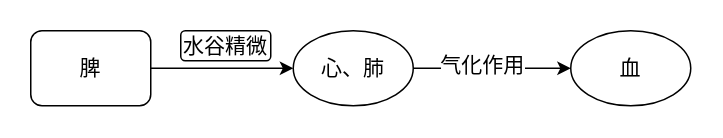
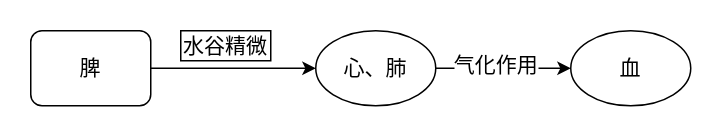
- <mxCell id="7" value="水谷精微" style="rounded=1;whiteSpace=wrap;html=1;fontSize=14;" vertex="1" parent="1"><mxGeometry x="120" y="20" width="60" height="20" as="geometry" /></mxCell>
+ <mxCell id="7" value="水谷精微" style="whiteSpace=wrap;html=1;fontSize=14;rounded=0;" vertex="1" parent="1"><mxGeometry x="120" y="20" width="60" height="20" as="geometry" /></mxCell>
- <mxCell id="6" value="心、肺" style="ellipse;whiteSpace=wrap;html=1;fontSize=14;" vertex="1" parent="1"><mxGeometry x="195" y="20" width="80" height="50" as="geometry" /></mxCell>
+ <mxCell id="6" value="心、肺" style="ellipse;whiteSpace=wrap;html=1;fontSize=14;" vertex="1" parent="1"><mxGeometry x="210" y="20" width="80" height="50" as="geometry" /></mxCell>
